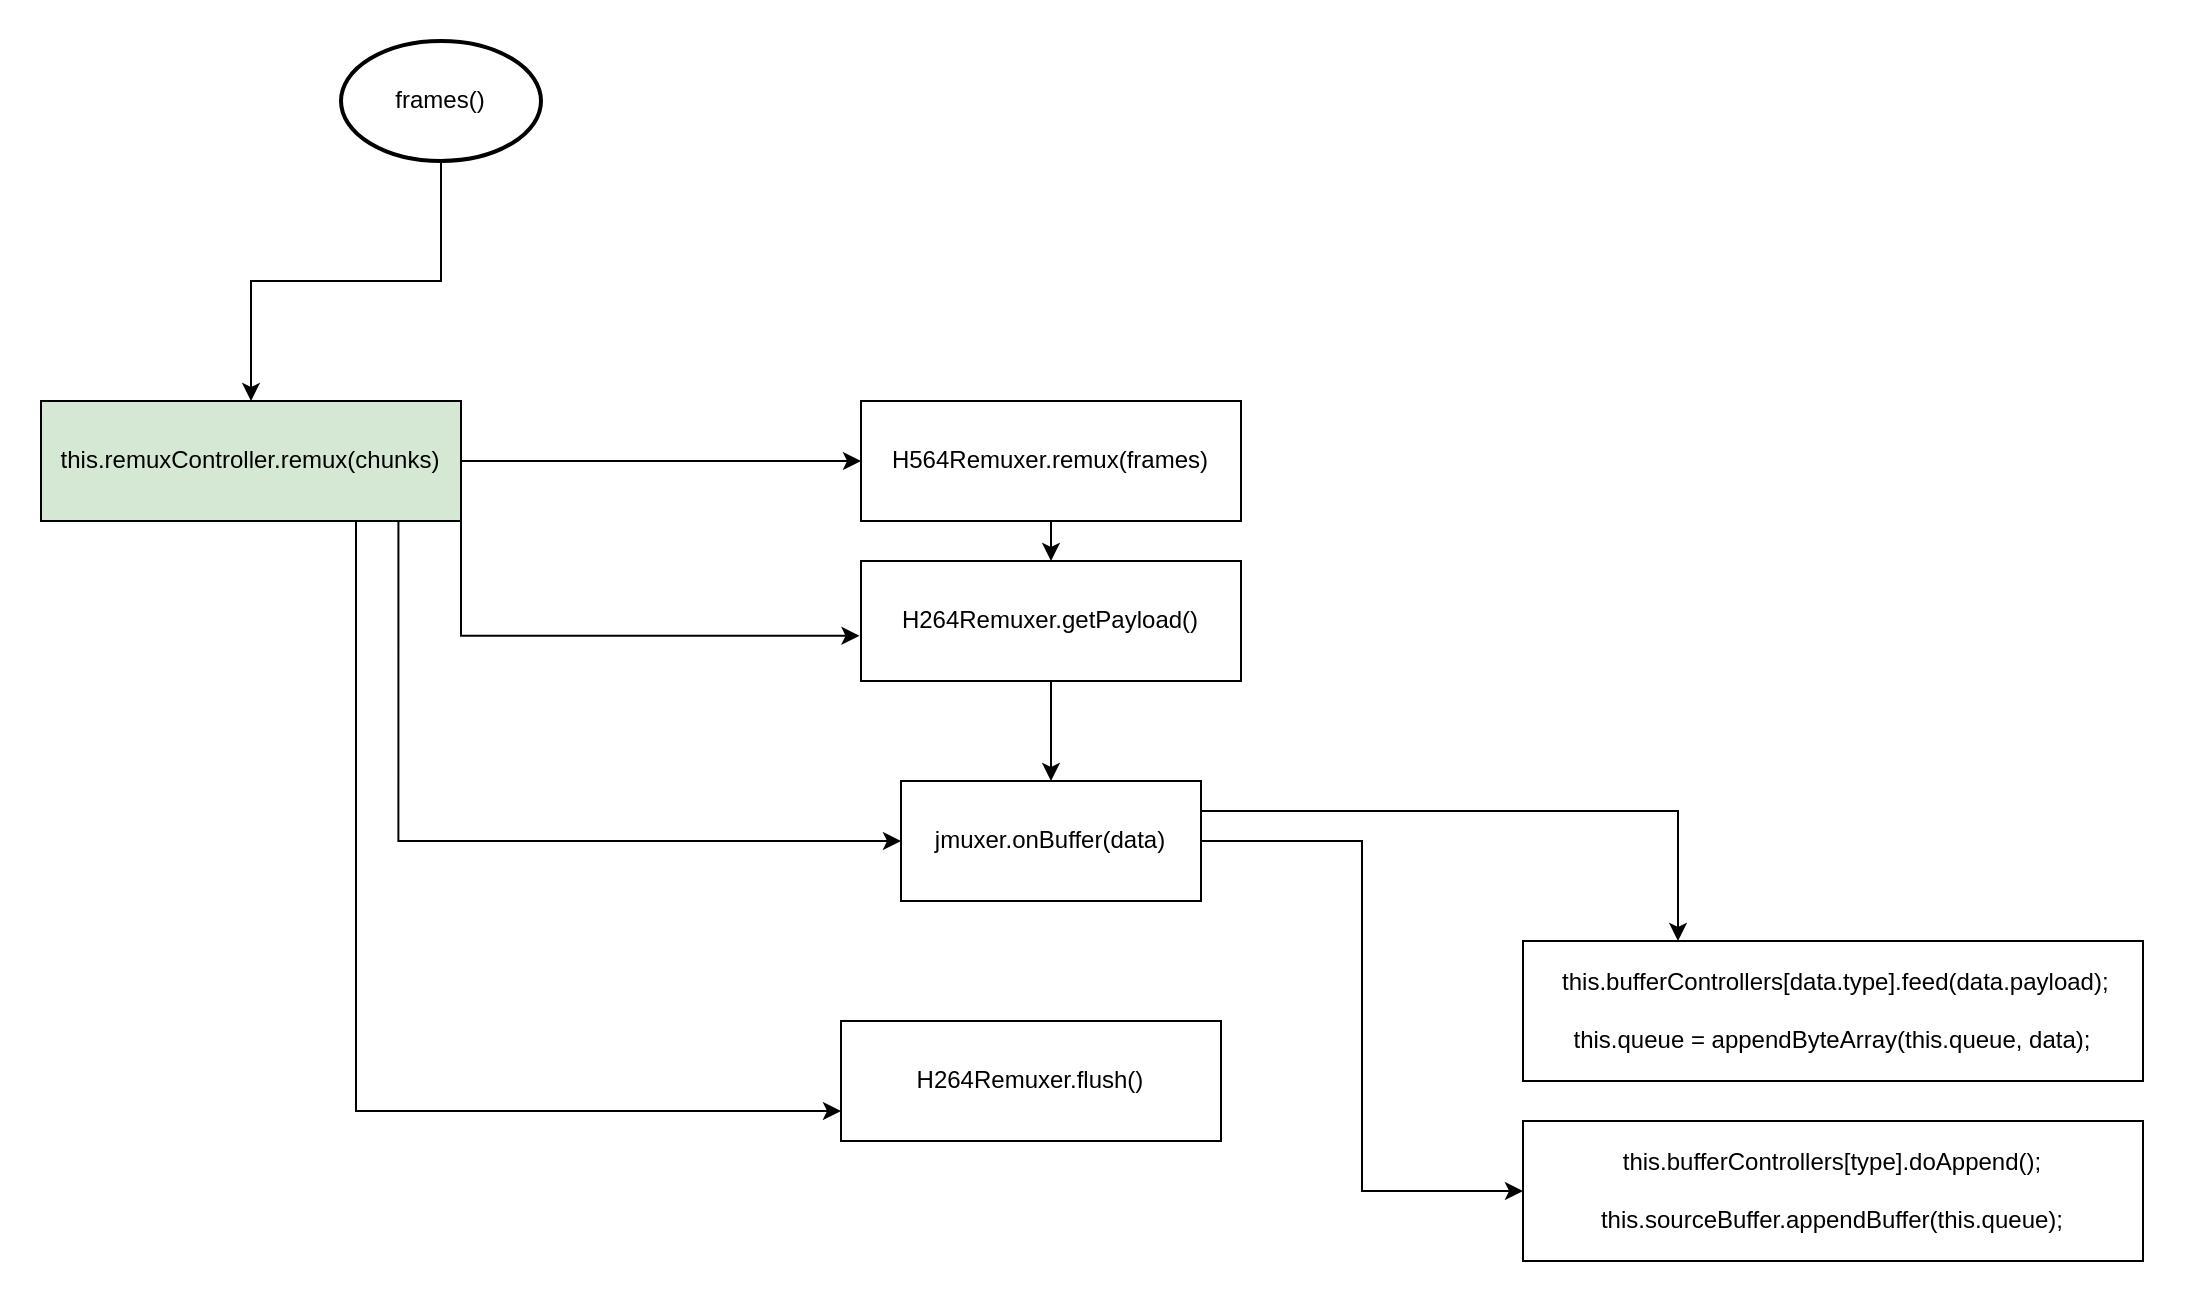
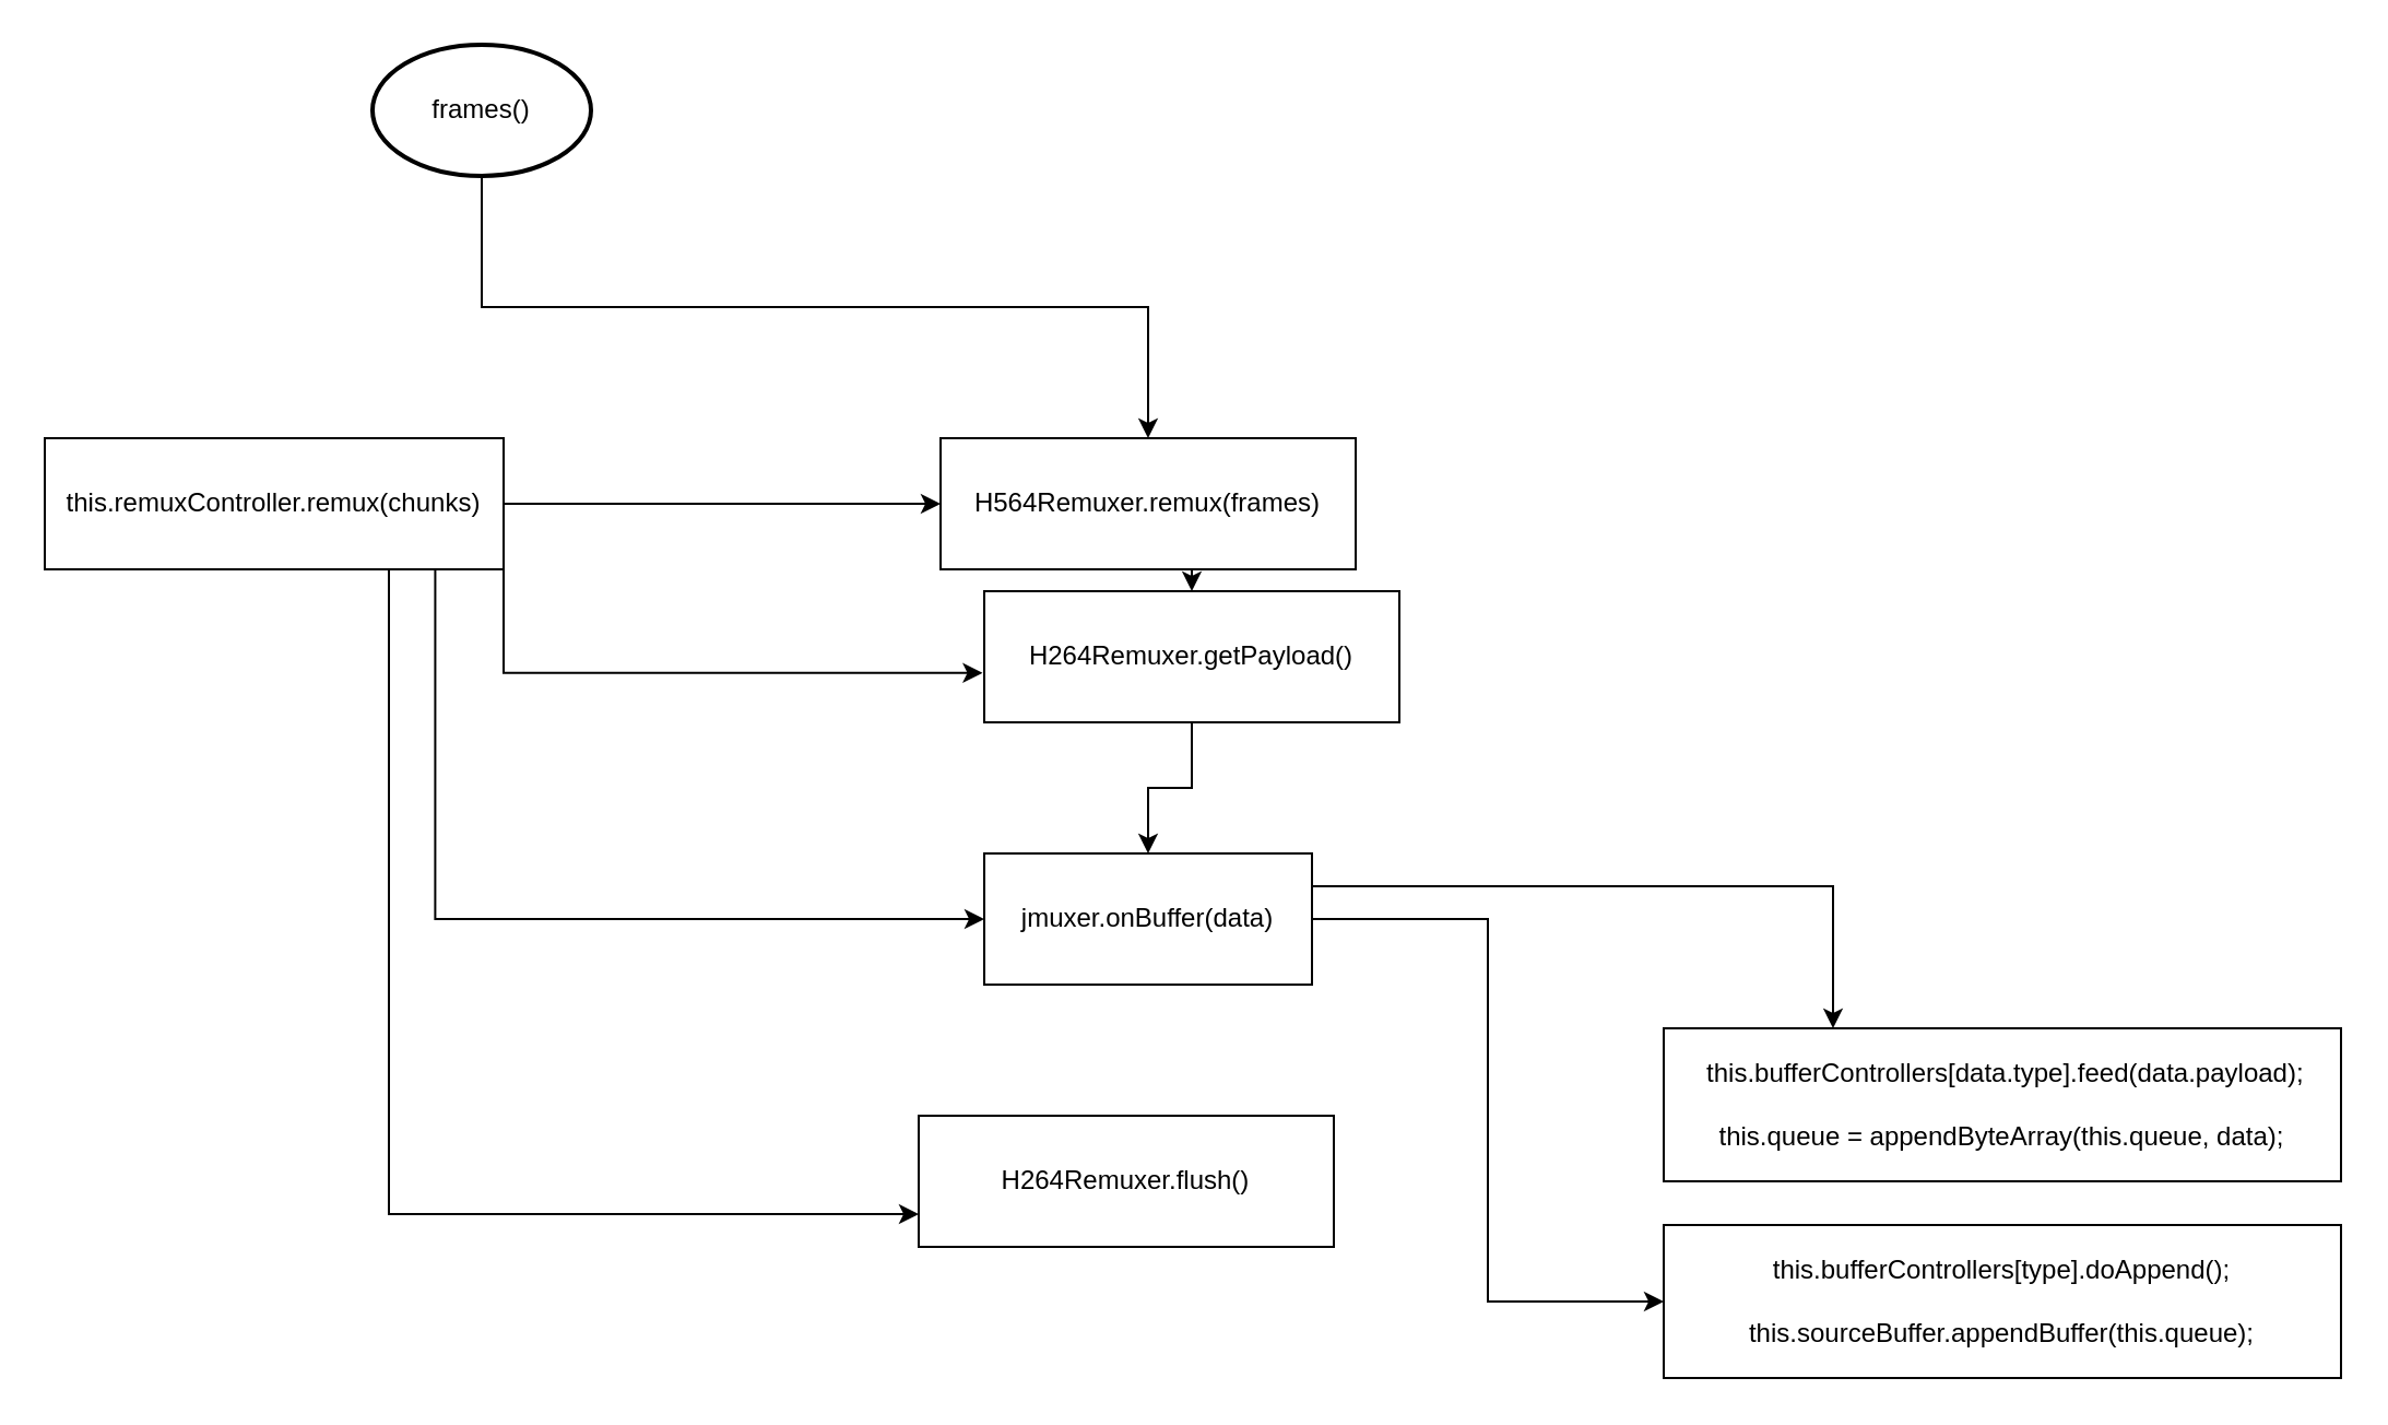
- <mxCell id="7" style="edgeStyle=orthogonalEdgeStyle;rounded=0;orthogonalLoop=1;jettySize=auto;html=1;exitX=0.5;exitY=1;exitDx=0;exitDy=0;exitPerimeter=0;entryX=0.5;entryY=0;entryDx=0;entryDy=0;" parent="1" source="8" target="6" edge="1"><mxGeometry relative="1" as="geometry" /></mxCell>
+ <mxCell id="7" style="edgeStyle=orthogonalEdgeStyle;rounded=0;orthogonalLoop=1;jettySize=auto;html=1;exitX=0.5;exitY=1;exitDx=0;exitDy=0;exitPerimeter=0;" parent="1" source="8" target="10" edge="1"><mxGeometry relative="1" as="geometry" /></mxCell>
- <mxCell id="6" value="this.remuxController.remux(chunks)" style="rounded=0;whiteSpace=wrap;html=1;fillColor=#d5e8d4;" parent="1" vertex="1"><mxGeometry x="20" y="200" width="210" height="60" as="geometry" /></mxCell>
+ <mxCell id="6" value="this.remuxController.remux(chunks)" style="rounded=0;whiteSpace=wrap;html=1;" parent="1" vertex="1"><mxGeometry x="20" y="200" width="210" height="60" as="geometry" /></mxCell>
- <mxCell id="18" value="H264Remuxer.getPayload()" style="rounded=0;whiteSpace=wrap;html=1;" vertex="1" parent="1"><mxGeometry x="430" y="280" width="190" height="60" as="geometry" /></mxCell>
+ <mxCell id="18" value="H264Remuxer.getPayload()" style="rounded=0;whiteSpace=wrap;html=1;" vertex="1" parent="1"><mxGeometry x="450" y="270" width="190" height="60" as="geometry" /></mxCell>
